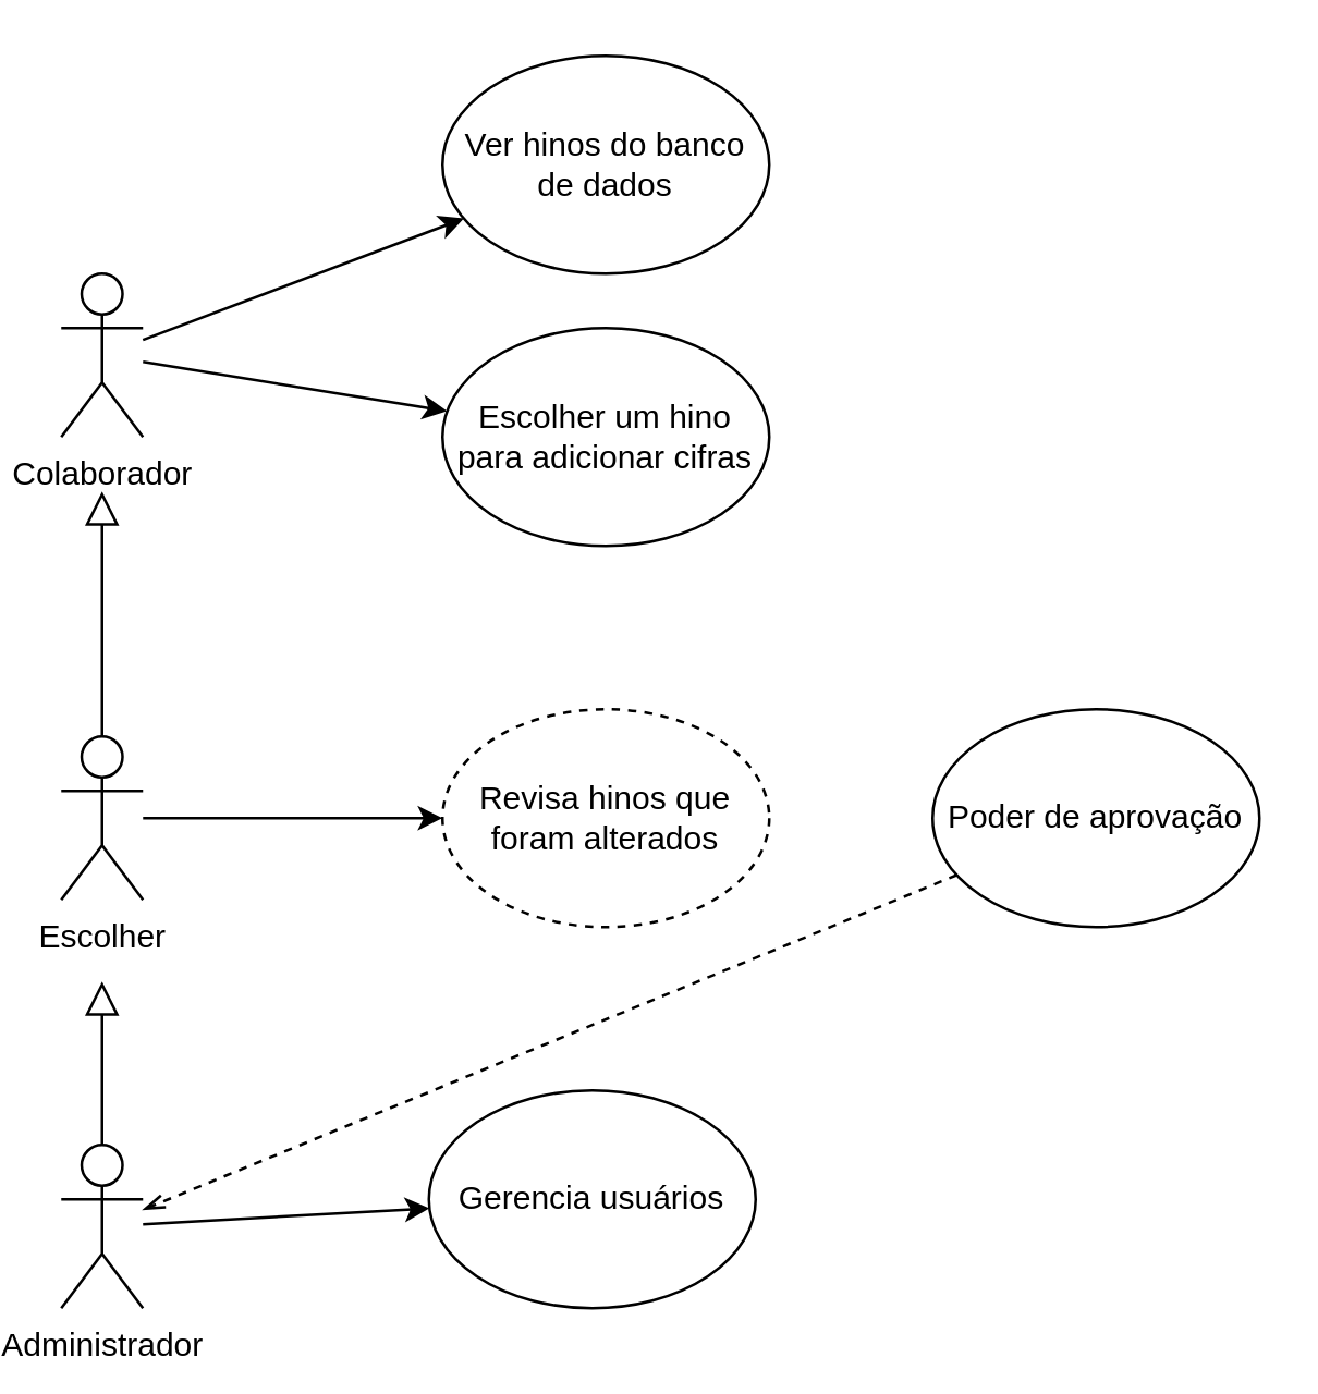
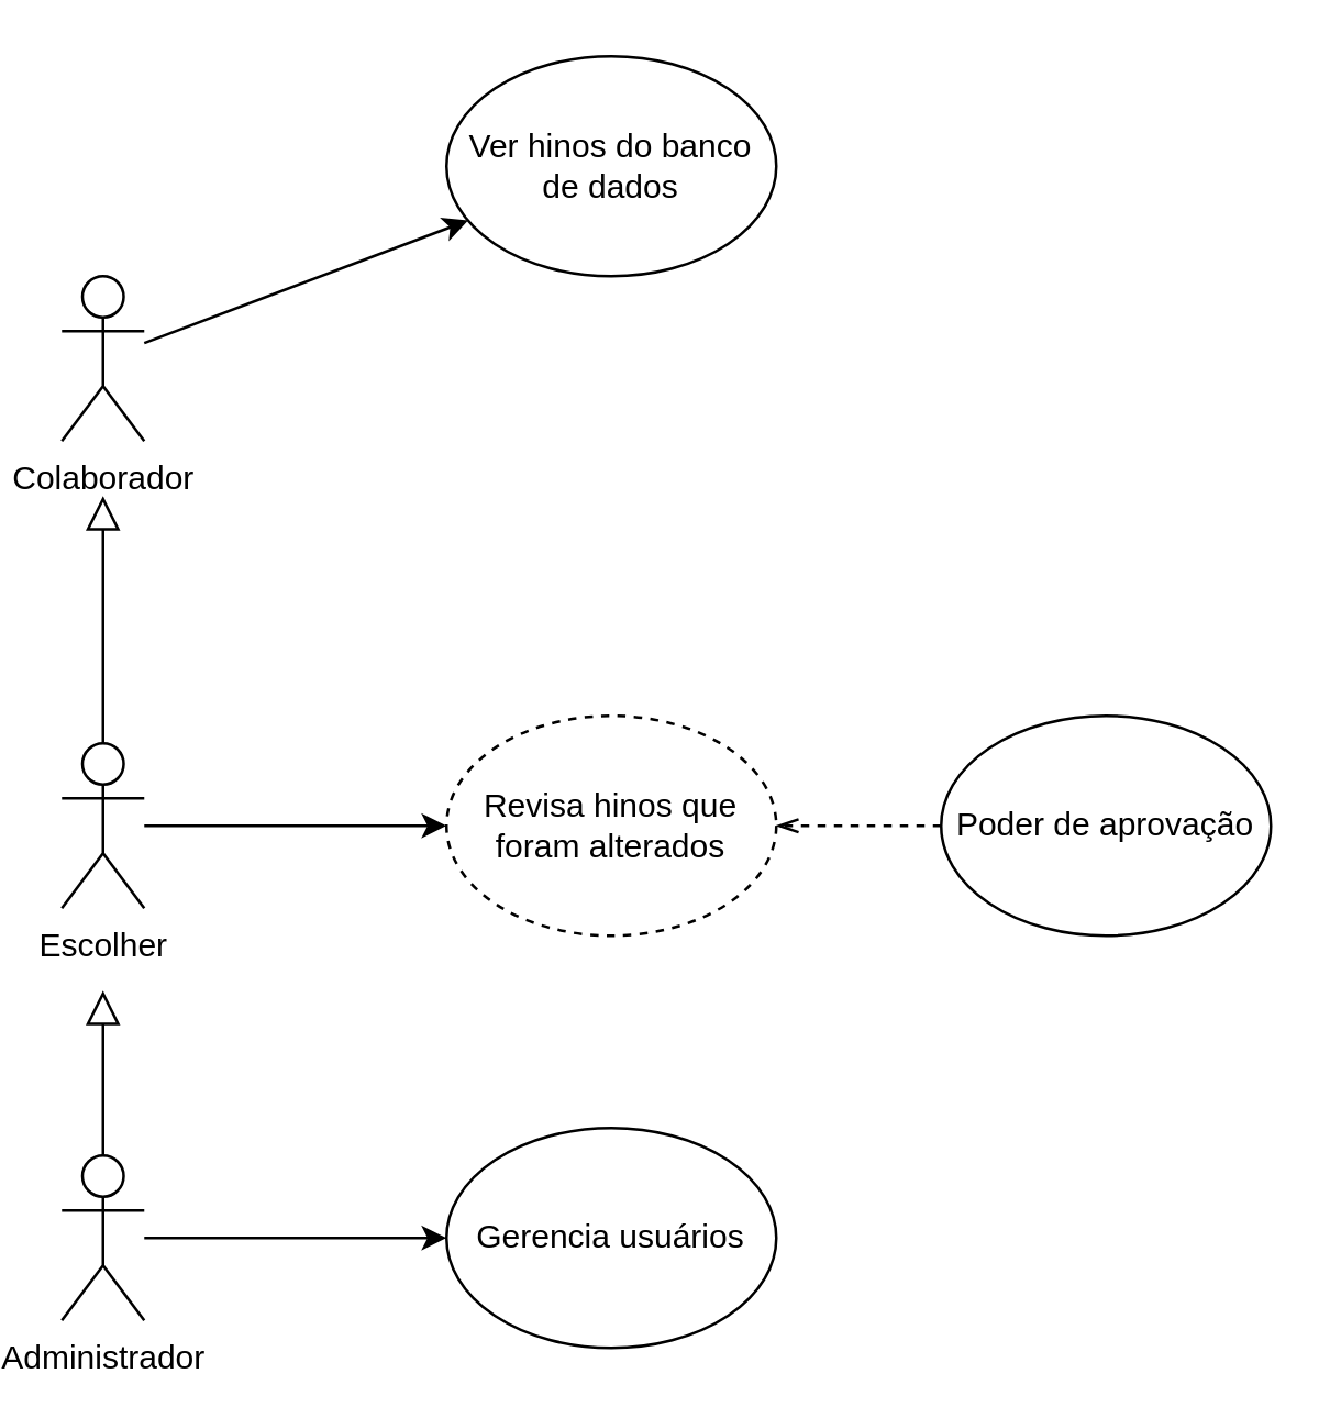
- <mxCell id="3" style="edgeStyle=none;rounded=0;orthogonalLoop=1;jettySize=auto;html=1;" edge="1" parent="1" source="4" target="6"><mxGeometry relative="1" as="geometry" /></mxCell>
- <mxCell id="6" value="Escolher um hino para adicionar cifras" style="ellipse;whiteSpace=wrap;html=1;" vertex="1" parent="1"><mxGeometry x="160" y="120" width="120" height="80" as="geometry" /></mxCell>
- <mxCell id="11" style="edgeStyle=none;rounded=0;orthogonalLoop=1;jettySize=auto;html=1;endArrow=openThin;endFill=0;endSize=6;dashed=1;" edge="1" parent="1" source="12" target="15"><mxGeometry relative="1" as="geometry" /></mxCell>
+ <mxCell id="11" style="edgeStyle=none;rounded=0;orthogonalLoop=1;jettySize=auto;html=1;endArrow=openThin;endFill=0;endSize=6;dashed=1;" edge="1" parent="1" source="12" target="10"><mxGeometry relative="1" as="geometry" /></mxCell>
- <mxCell id="16" value="Gerencia usuários" style="ellipse;whiteSpace=wrap;html=1;" vertex="1" parent="1"><mxGeometry x="155" y="400" width="120" height="80" as="geometry" /></mxCell>
+ <mxCell id="16" value="Gerencia usuários" style="ellipse;whiteSpace=wrap;html=1;" vertex="1" parent="1"><mxGeometry x="160" y="410" width="120" height="80" as="geometry" /></mxCell>
